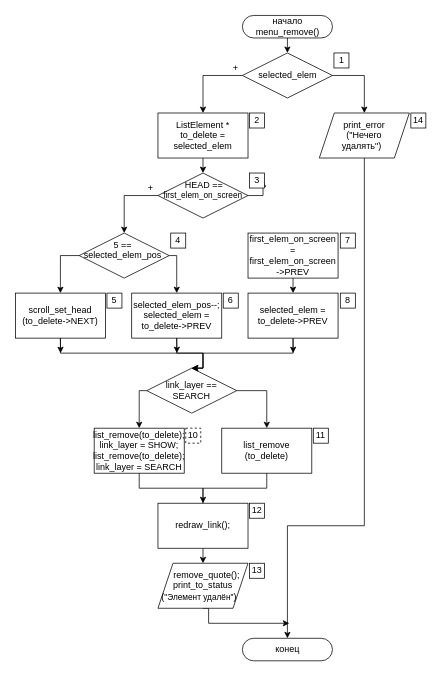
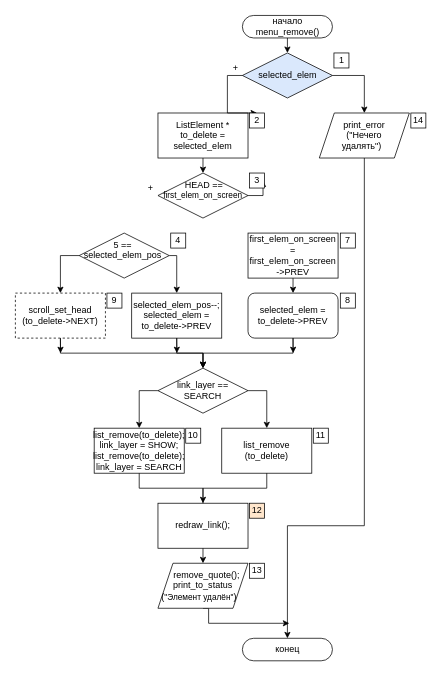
- <mxCell id="31" style="edgeStyle=orthogonalEdgeStyle;rounded=0;orthogonalLoop=1;jettySize=auto;html=1;exitX=0;exitY=0.5;exitDx=0;exitDy=0;entryX=0.5;entryY=0;entryDx=0;entryDy=0;" parent="1" source="4" target="27" edge="1"><mxGeometry relative="1" as="geometry" /></mxCell>
+ <mxCell id="31" style="edgeStyle=orthogonalEdgeStyle;rounded=0;orthogonalLoop=1;jettySize=auto;html=1;exitX=0;exitY=0.5;exitDx=0;exitDy=0;" parent="1" source="4" target="39" edge="1"><mxGeometry relative="1" as="geometry" /></mxCell>
- <mxCell id="4" value="&lt;font style=&quot;font-size: 12px&quot;&gt;selected_elem&lt;/font&gt;" style="rhombus;whiteSpace=wrap;html=1;rounded=0;" parent="1" vertex="1"><mxGeometry x="322.5" y="70" width="120" height="60" as="geometry" /></mxCell>
+ <mxCell id="4" value="&lt;font style=&quot;font-size: 12px&quot;&gt;selected_elem&lt;/font&gt;" style="rhombus;whiteSpace=wrap;html=1;rounded=0;fillColor=#dae8fc;" parent="1" vertex="1"><mxGeometry x="322.5" y="70" width="120" height="60" as="geometry" /></mxCell>
- <mxCell id="25" style="edgeStyle=orthogonalEdgeStyle;rounded=0;orthogonalLoop=1;jettySize=auto;html=1;exitX=0;exitY=0.5;exitDx=0;exitDy=0;entryX=0.5;entryY=0;entryDx=0;entryDy=0;" parent="1" source="13" target="14" edge="1"><mxGeometry relative="1" as="geometry" /></mxCell>
- <mxCell id="44" value="5" style="whiteSpace=wrap;html=1;aspect=fixed;" vertex="1" parent="1"><mxGeometry x="142" y="390" width="20" height="20" as="geometry" /></mxCell>
+ <mxCell id="44" value="9" style="whiteSpace=wrap;html=1;aspect=fixed;" vertex="1" parent="1"><mxGeometry x="142" y="390" width="20" height="20" as="geometry" /></mxCell>
- <mxCell id="43" value="6" style="whiteSpace=wrap;html=1;aspect=fixed;" vertex="1" parent="1"><mxGeometry x="297" y="390" width="20" height="20" as="geometry" /></mxCell>
- <mxCell id="16" value="scroll_set_head&lt;br&gt;(to_delete-&amp;gt;NEXT)" style="rounded=0;whiteSpace=wrap;html=1;" parent="1" vertex="1"><mxGeometry x="20" y="390" width="120" height="60" as="geometry" /></mxCell>
+ <mxCell id="16" value="scroll_set_head&lt;br&gt;(to_delete-&amp;gt;NEXT)" style="rounded=0;whiteSpace=wrap;html=1;dashed=1;" parent="1" vertex="1"><mxGeometry x="20" y="390" width="120" height="60" as="geometry" /></mxCell>
- <mxCell id="36" value="selected_elem = to_delete-&amp;gt;PREV" style="rounded=0;whiteSpace=wrap;html=1;" vertex="1" parent="1"><mxGeometry x="330" y="390" width="120" height="60" as="geometry" /></mxCell>
+ <mxCell id="36" value="selected_elem = to_delete-&amp;gt;PREV" style="whiteSpace=wrap;html=1;rounded=1;" vertex="1" parent="1"><mxGeometry x="330" y="390" width="120" height="60" as="geometry" /></mxCell>
- <mxCell id="7" value="link_layer == SEARCH" style="rhombus;whiteSpace=wrap;html=1;rounded=0;" parent="1" vertex="1"><mxGeometry x="195" y="490" width="120" height="60" as="geometry" /></mxCell>
+ <mxCell id="7" value="link_layer == SEARCH" style="rhombus;whiteSpace=wrap;html=1;rounded=0;" parent="1" vertex="1"><mxGeometry x="210" y="490" width="120" height="60" as="geometry" /></mxCell>
- <mxCell id="46" value="10" style="whiteSpace=wrap;html=1;aspect=fixed;dashed=1;" vertex="1" parent="1"><mxGeometry x="247" y="570" width="20" height="20" as="geometry" /></mxCell>
+ <mxCell id="46" value="10" style="whiteSpace=wrap;html=1;aspect=fixed;" vertex="1" parent="1"><mxGeometry x="247" y="570" width="20" height="20" as="geometry" /></mxCell>
- <mxCell id="47" value="12" style="whiteSpace=wrap;html=1;aspect=fixed;" vertex="1" parent="1"><mxGeometry x="332" y="670" width="20" height="20" as="geometry" /></mxCell>
+ <mxCell id="47" value="12" style="whiteSpace=wrap;html=1;aspect=fixed;fillColor=#ffe6cc;" vertex="1" parent="1"><mxGeometry x="332" y="670" width="20" height="20" as="geometry" /></mxCell>
